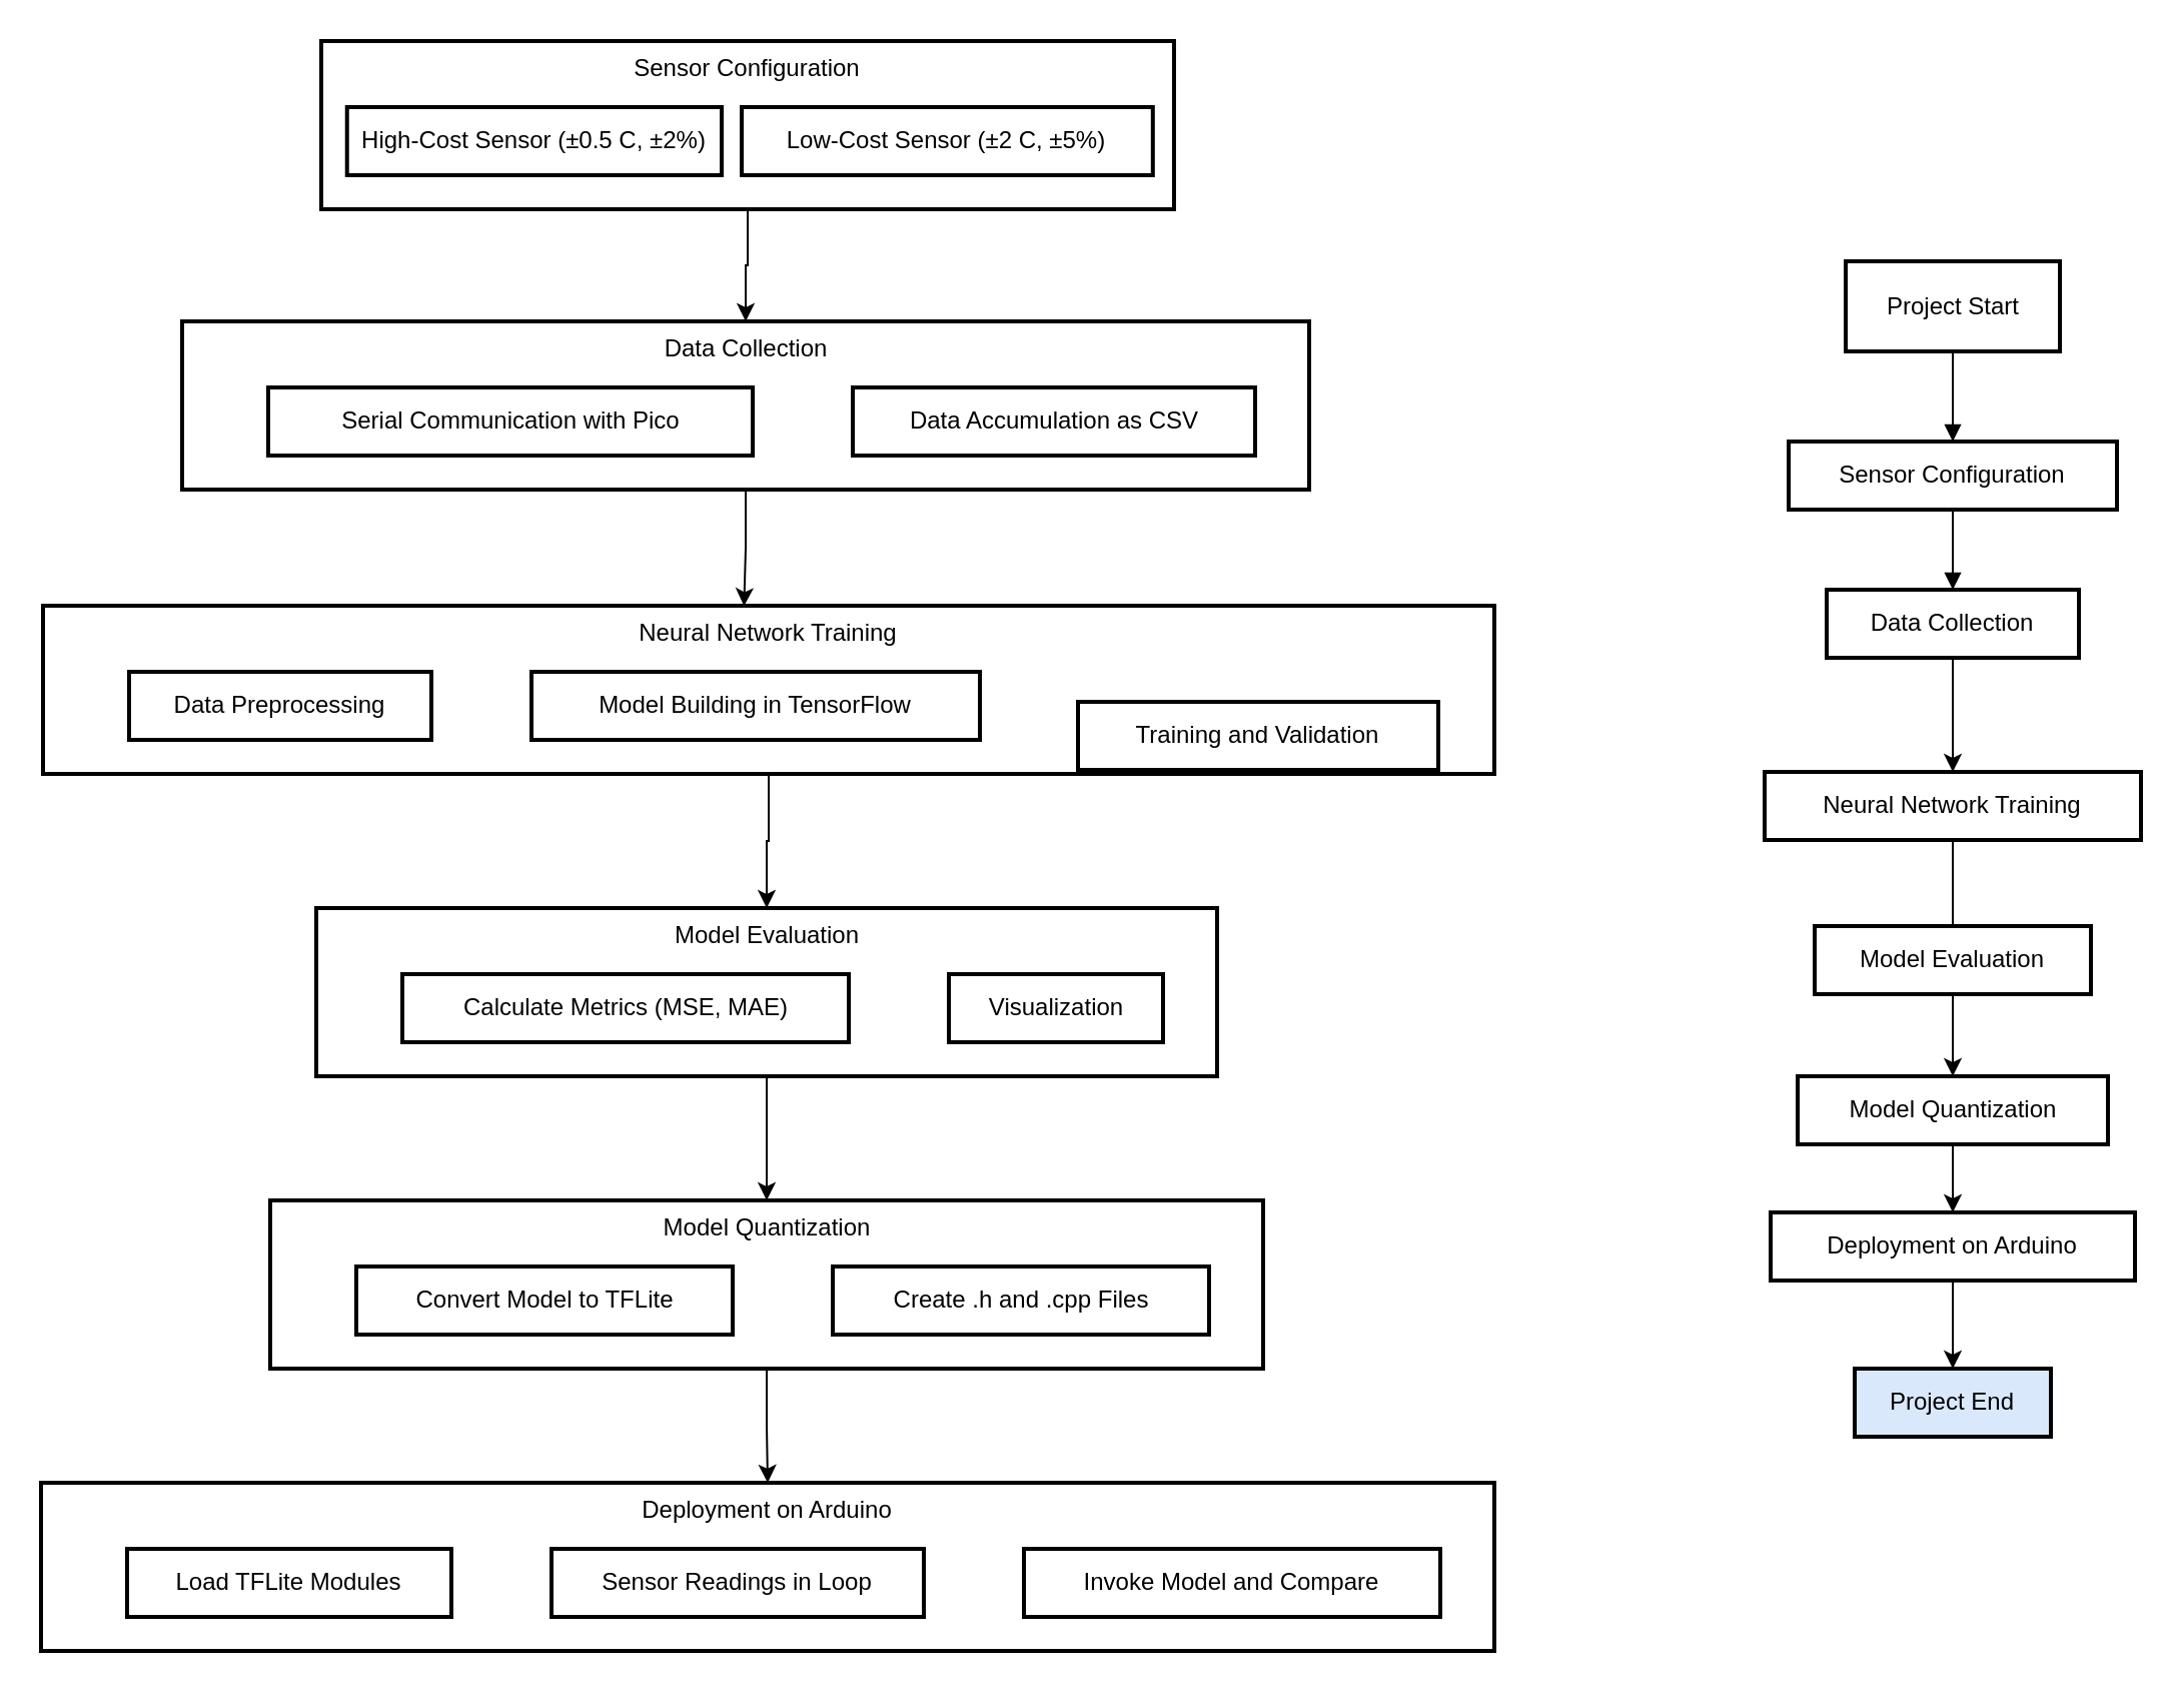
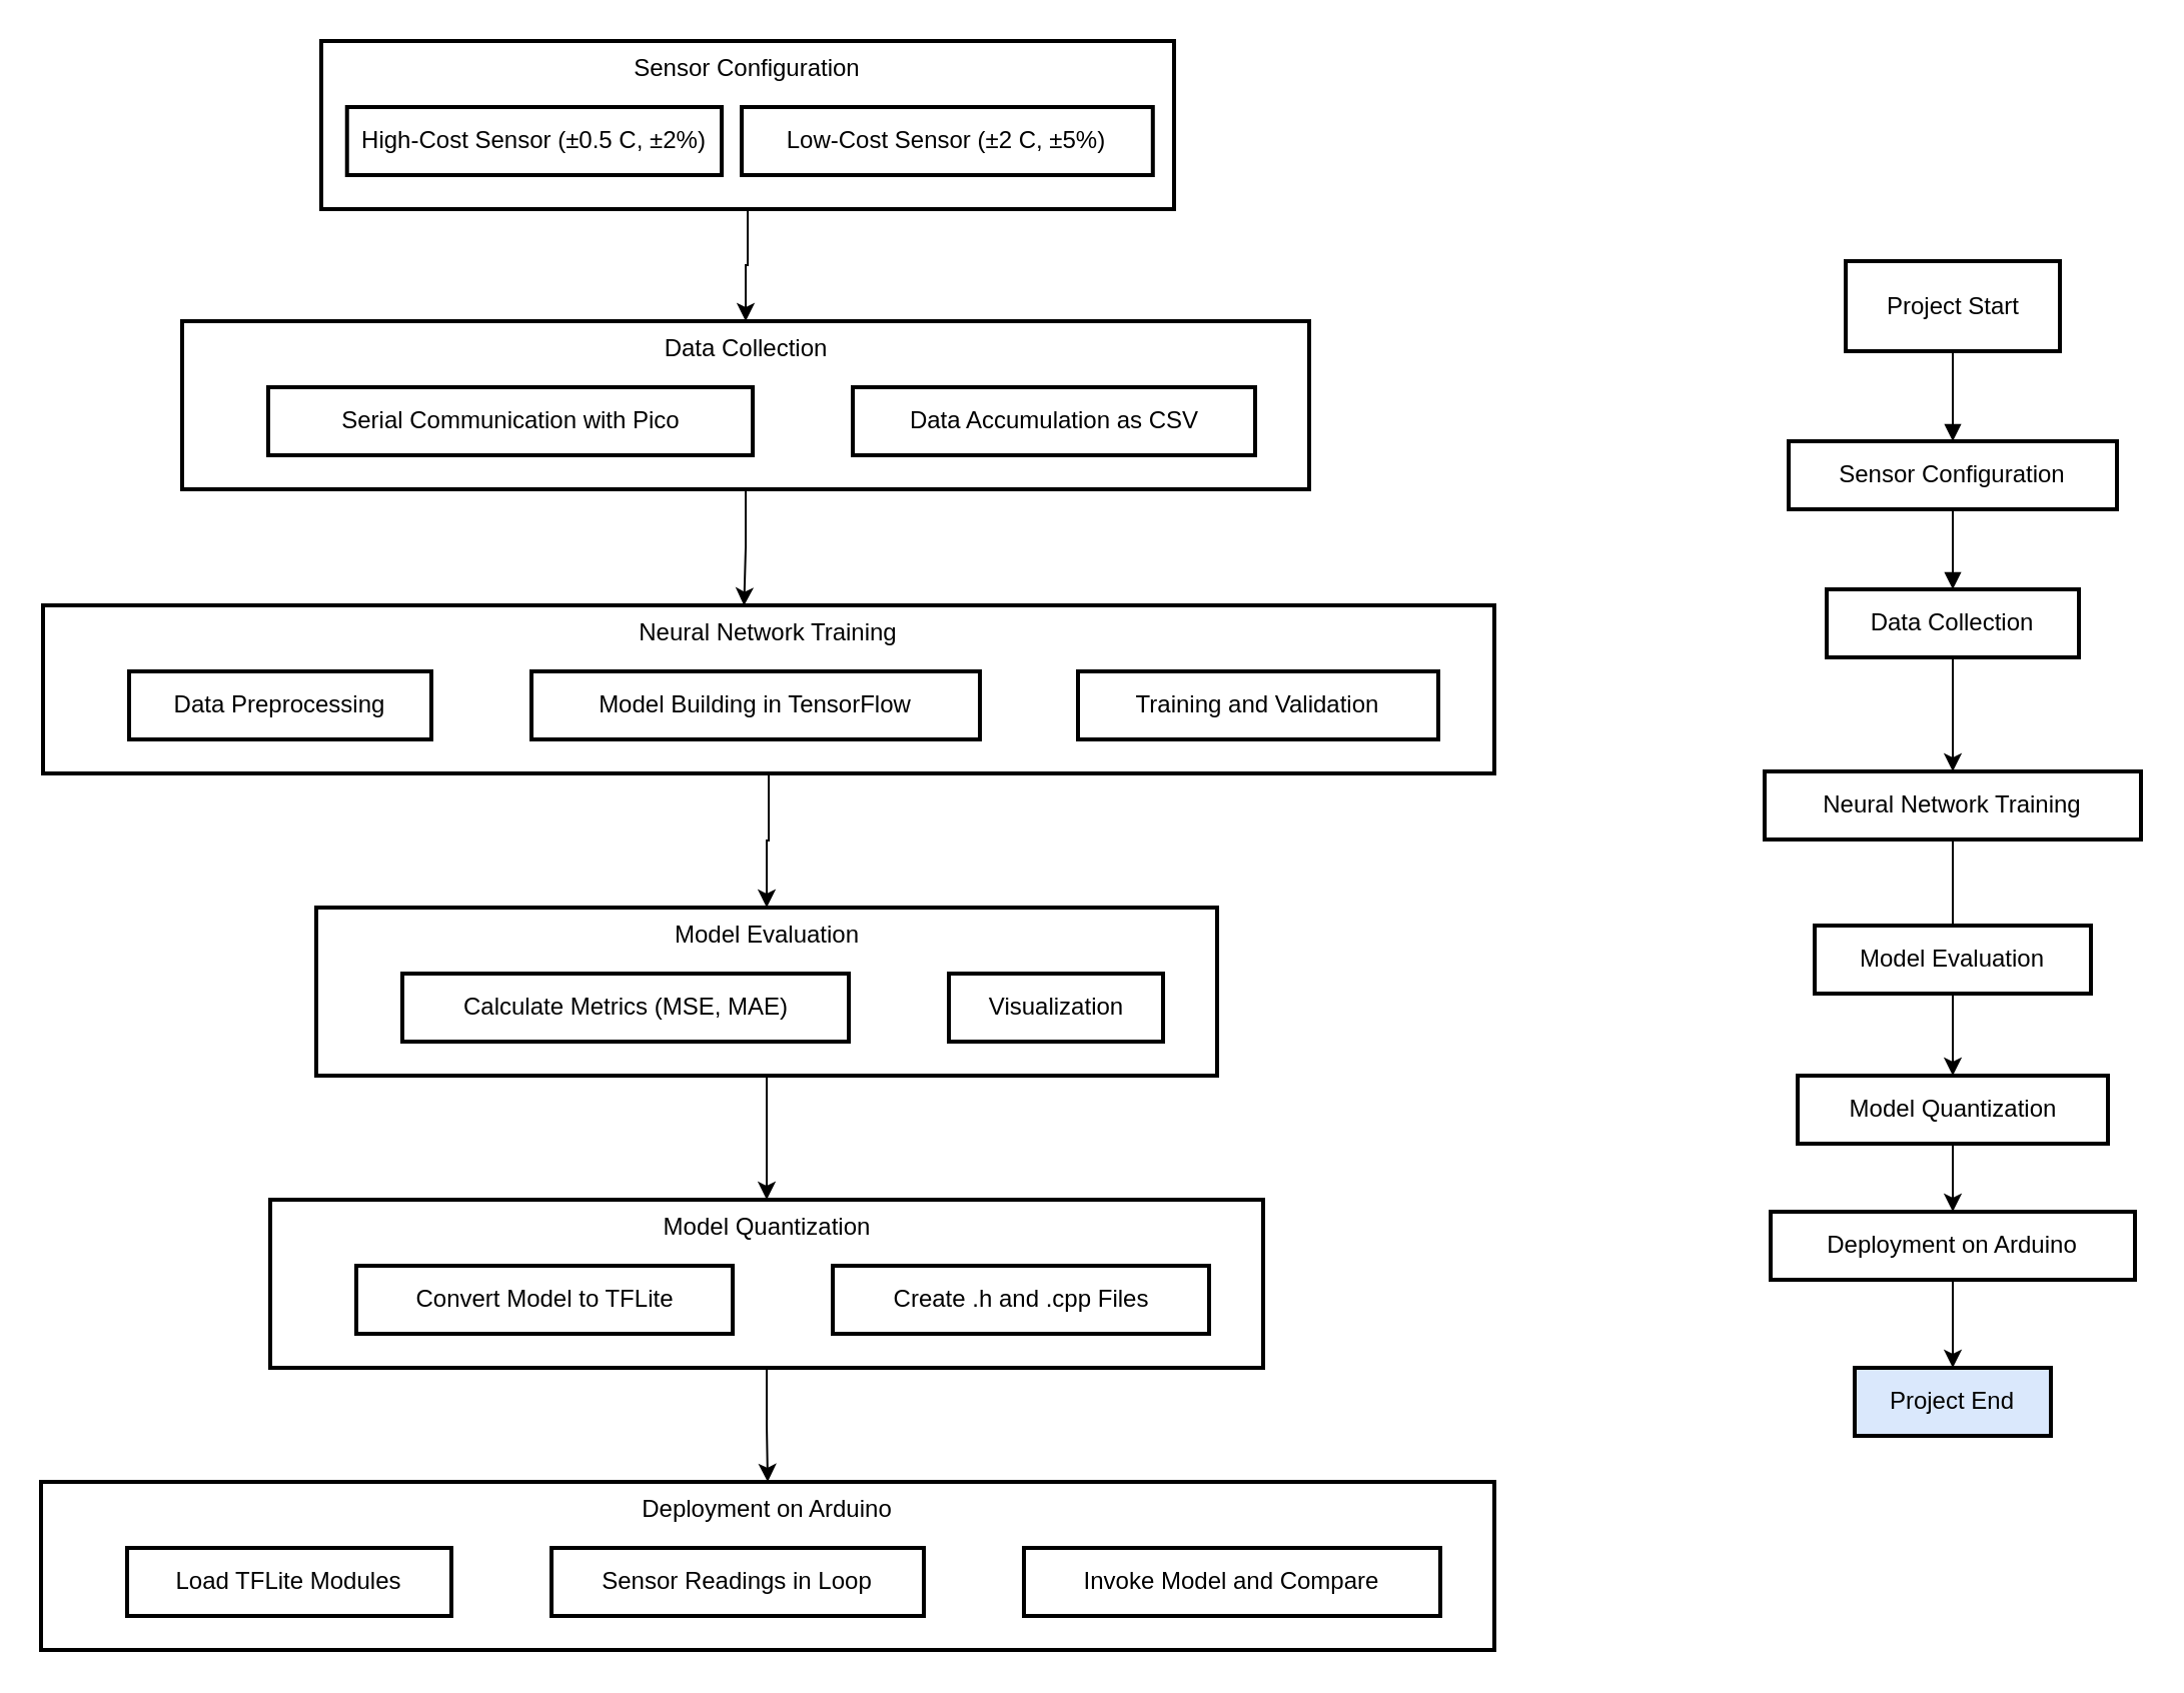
- <mxCell id="18" value="Training and Validation" style="whiteSpace=wrap;strokeWidth=2;" vertex="1" parent="15"><mxGeometry x="517" y="48" width="180" height="34" as="geometry" /></mxCell>
+ <mxCell id="18" value="Training and Validation" style="whiteSpace=wrap;strokeWidth=2;" vertex="1" parent="15"><mxGeometry x="517" y="33" width="180" height="34" as="geometry" /></mxCell>
